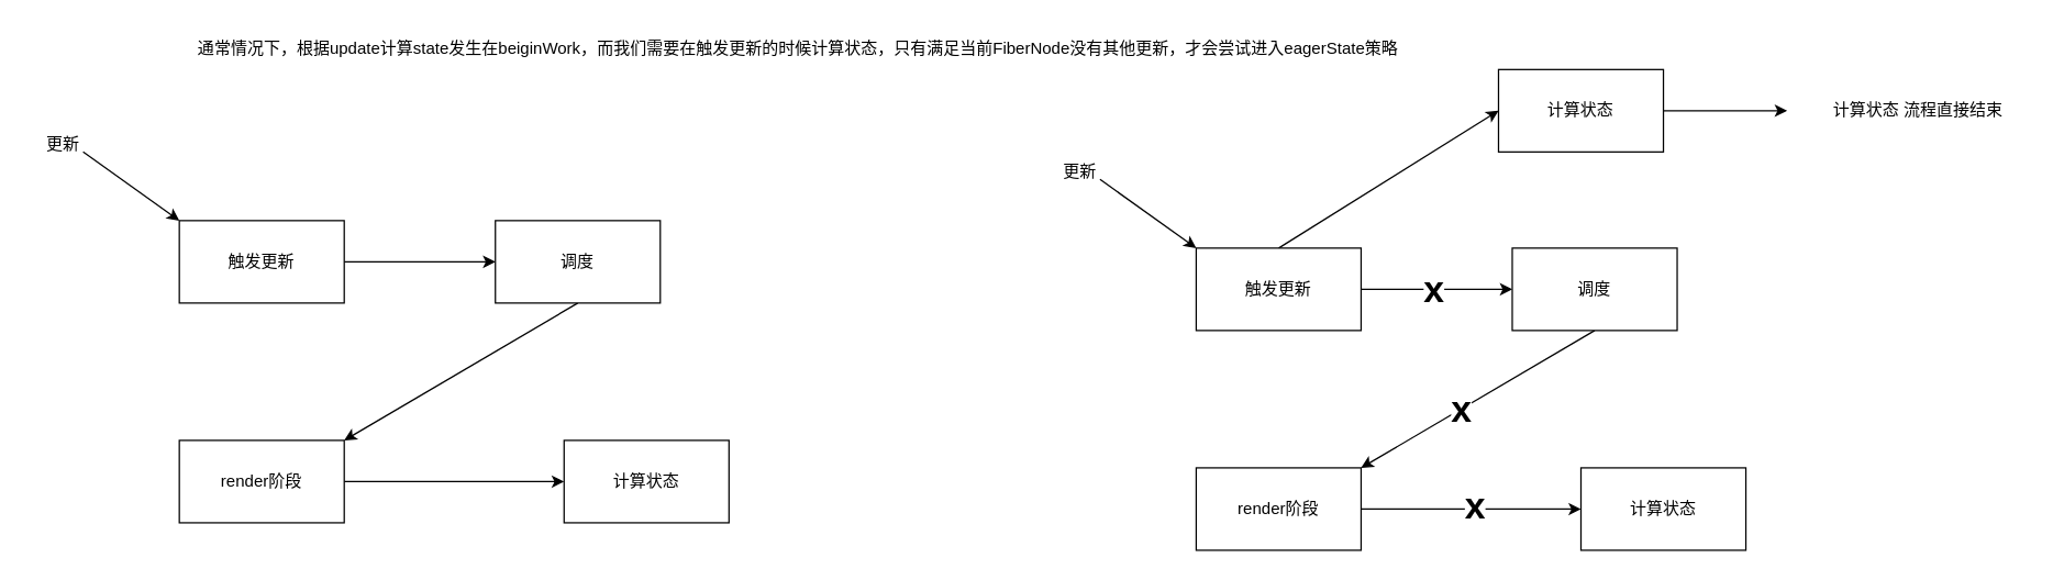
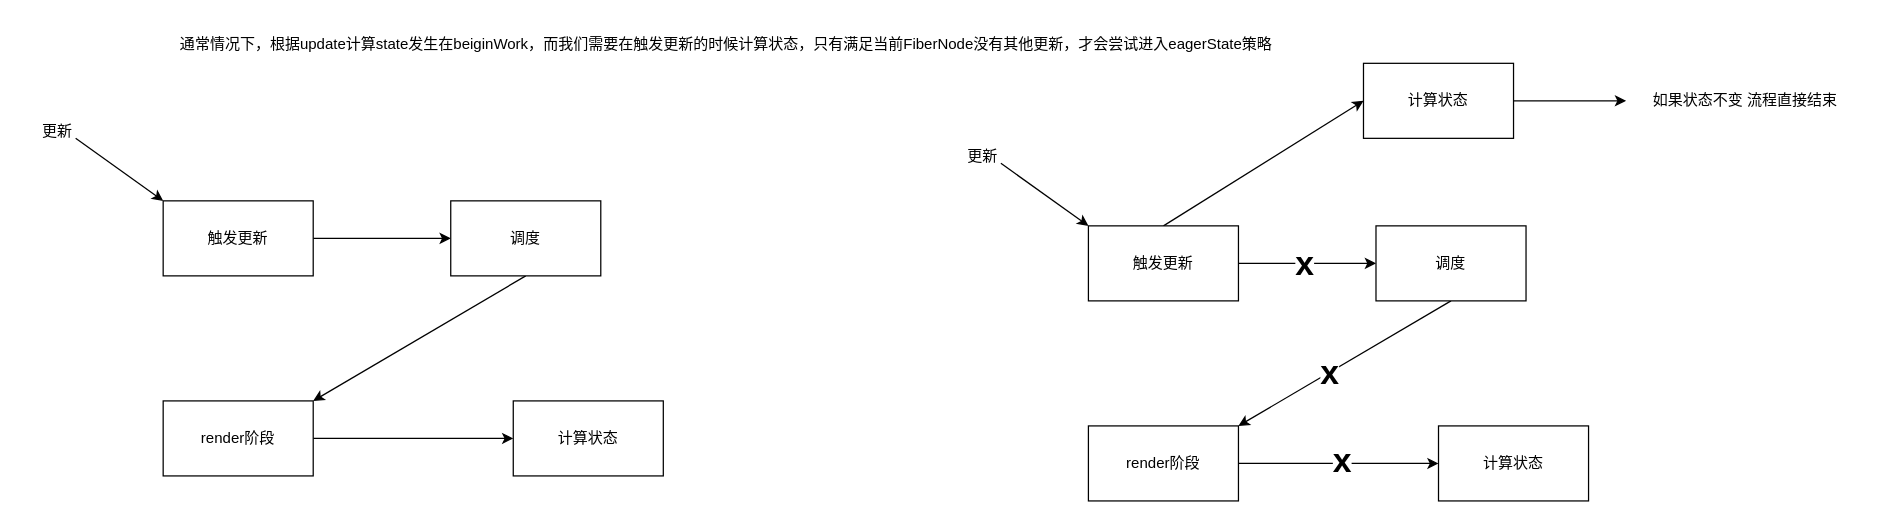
- <mxCell id="27" value="计算状态 流程直接结束" style="text;html=1;align=center;verticalAlign=middle;resizable=0;points=[];autosize=1;strokeColor=none;fillColor=none;" vertex="1" parent="1"><mxGeometry x="1310" y="65" width="170" height="30" as="geometry" /></mxCell>
+ <mxCell id="27" value="如果状态不变 流程直接结束" style="text;html=1;align=center;verticalAlign=middle;resizable=0;points=[];autosize=1;strokeColor=none;fillColor=none;" vertex="1" parent="1"><mxGeometry x="1310" y="65" width="170" height="30" as="geometry" /></mxCell>
